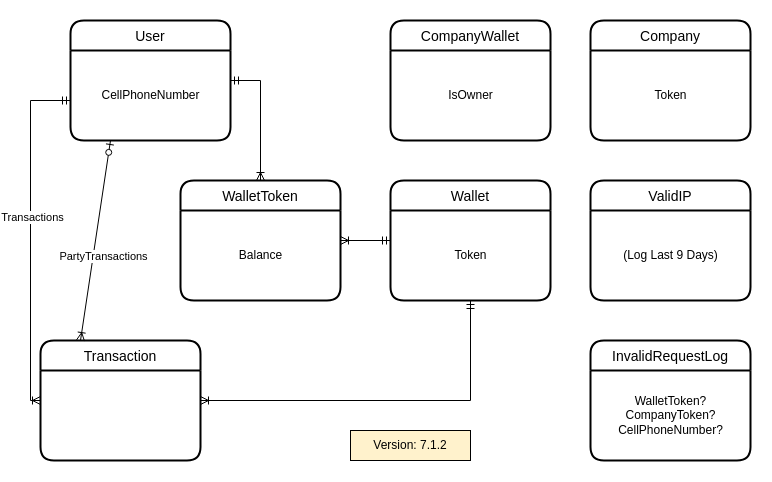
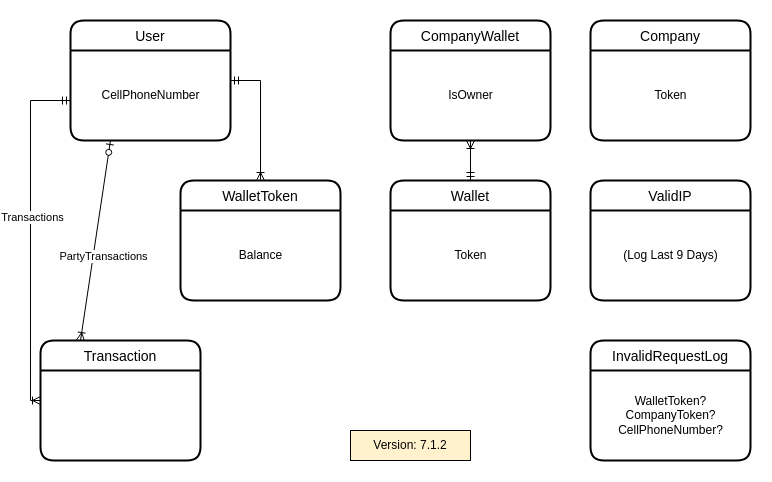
+ <mxCell id="22" value="" style="fontSize=12;html=1;endArrow=ERoneToMany;startArrow=ERmandOne;rounded=0;entryX=0.5;entryY=1;entryDx=0;entryDy=0;exitX=0.5;exitY=0;exitDx=0;exitDy=0;" parent="1" source="6" target="20" edge="1"><mxGeometry width="100" height="100" relative="1" as="geometry"><mxPoint x="620" y="170" as="sourcePoint" /><mxPoint x="500" y="170" as="targetPoint" /></mxGeometry></mxCell>
- <mxCell id="10" value="" style="edgeStyle=orthogonalEdgeStyle;fontSize=12;html=1;endArrow=ERoneToMany;startArrow=ERmandOne;rounded=0;entryX=1;entryY=0.5;entryDx=0;entryDy=0;exitX=0;exitY=0.5;exitDx=0;exitDy=0;" parent="1" source="6" target="8" edge="1"><mxGeometry width="100" height="100" relative="1" as="geometry"><mxPoint x="550" y="270" as="sourcePoint" /><mxPoint x="440" y="170" as="targetPoint" /></mxGeometry></mxCell>
- <mxCell id="13" value="" style="edgeStyle=orthogonalEdgeStyle;fontSize=12;html=1;endArrow=ERoneToMany;startArrow=ERmandOne;rounded=0;entryX=1;entryY=0.5;entryDx=0;entryDy=0;exitX=0.5;exitY=1;exitDx=0;exitDy=0;" parent="1" source="6" target="12" edge="1"><mxGeometry width="100" height="100" relative="1" as="geometry"><mxPoint x="430" y="450" as="sourcePoint" /><mxPoint x="440" y="340" as="targetPoint" /></mxGeometry></mxCell>
